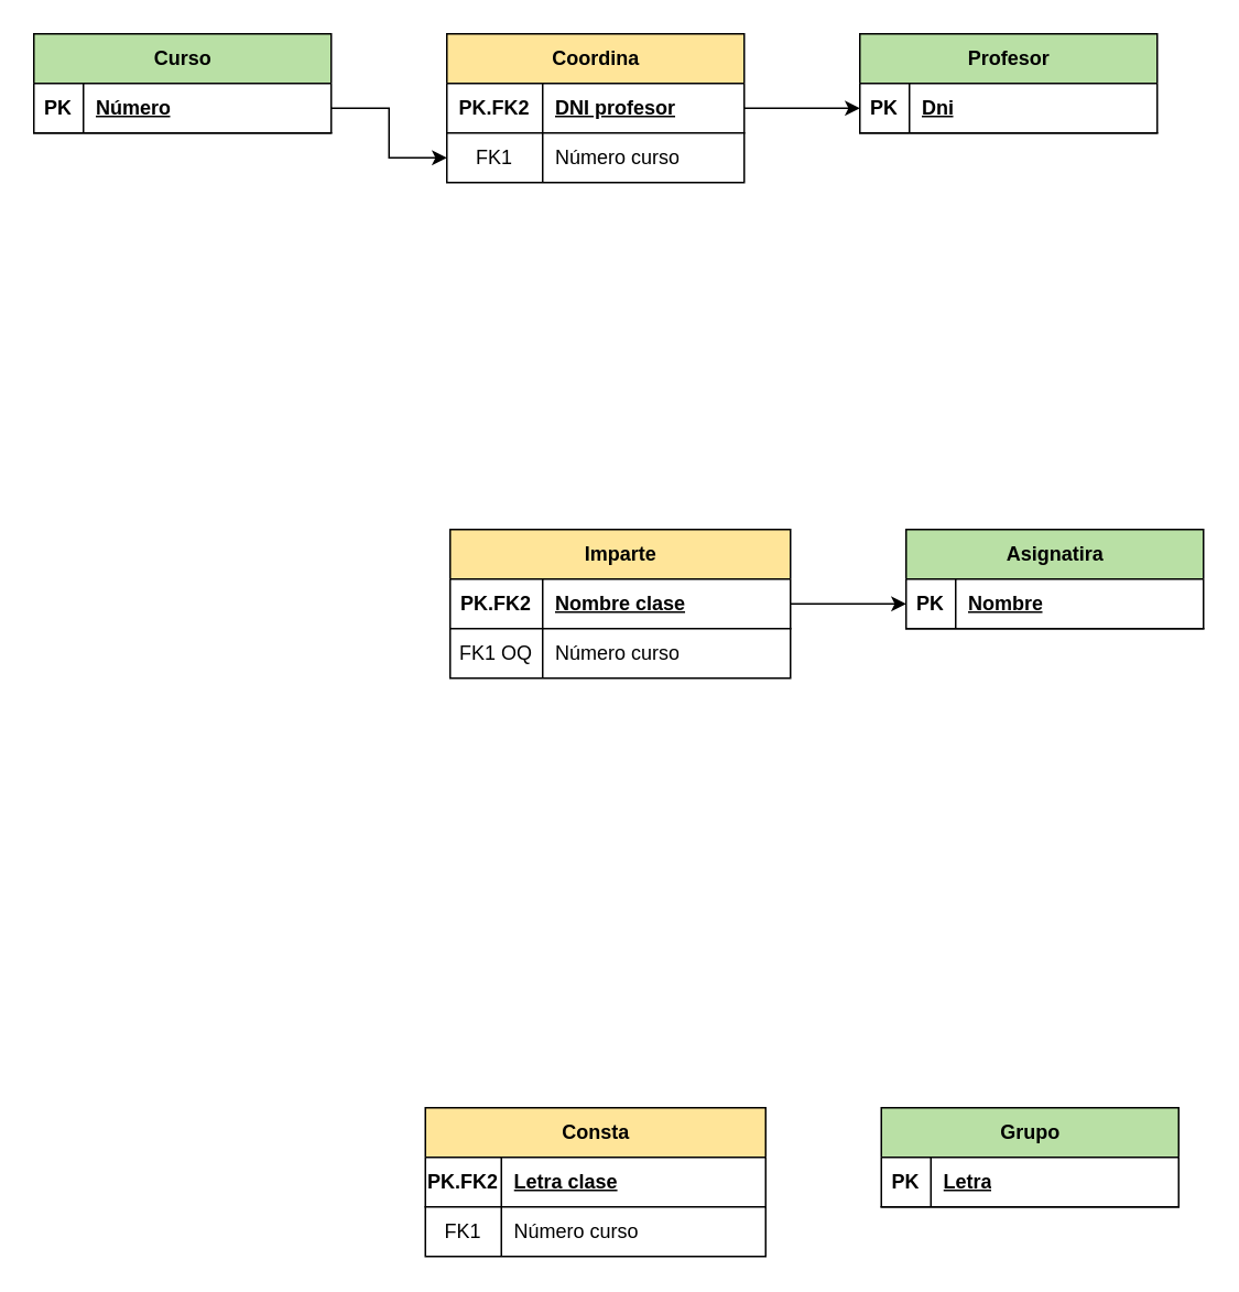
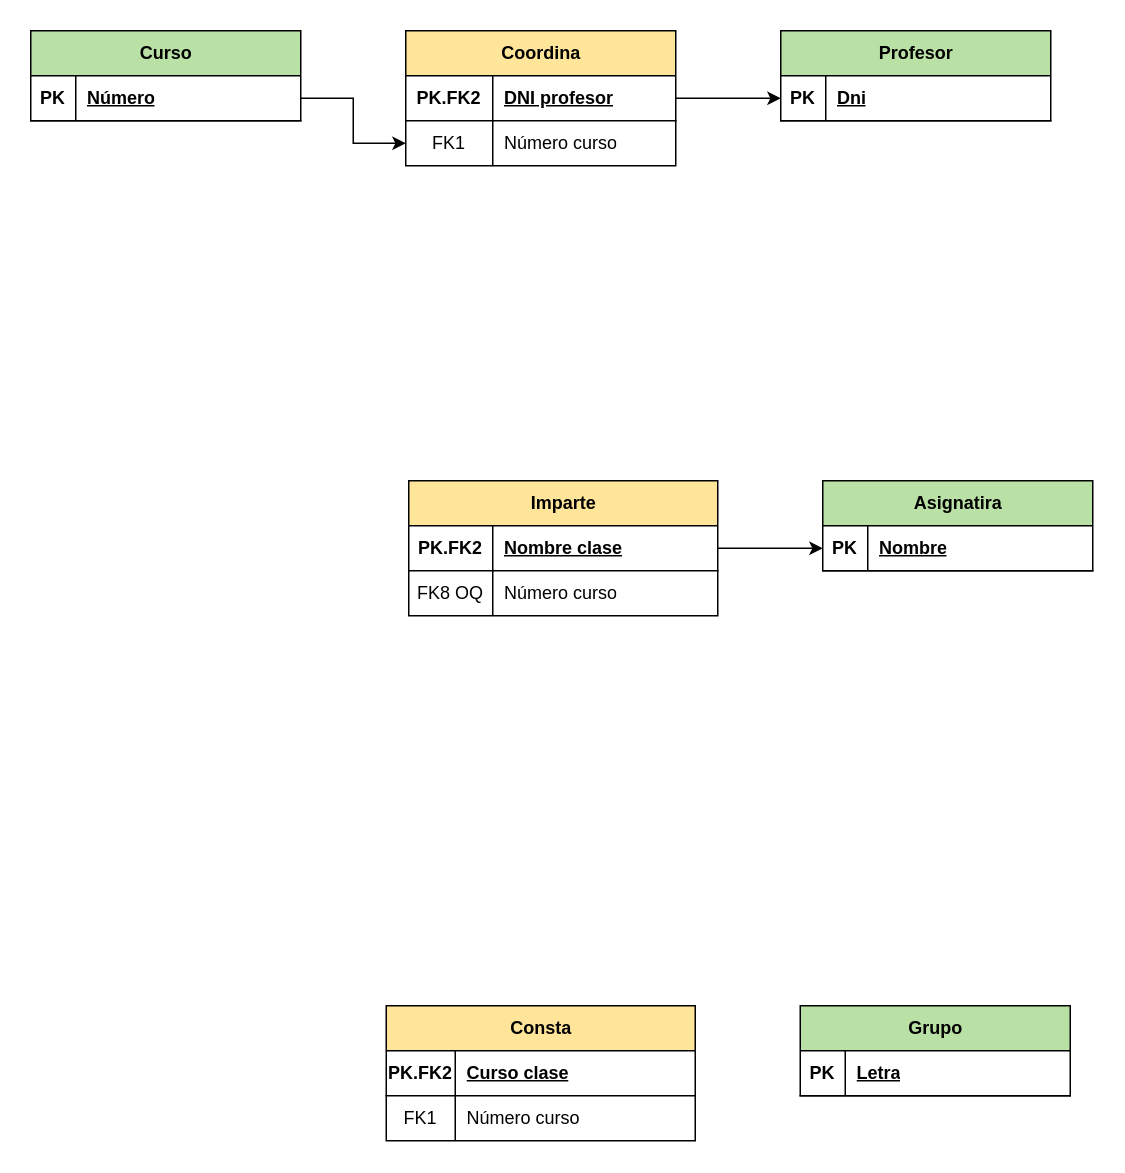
- <mxCell id="28" value="FK1 OQ" style="shape=partialRectangle;connectable=0;fillColor=none;top=0;left=0;bottom=0;right=0;editable=1;overflow=hidden;whiteSpace=wrap;html=1;" vertex="1" parent="27"><mxGeometry width="56" height="30" as="geometry"><mxRectangle width="56" height="30" as="alternateBounds" /></mxGeometry></mxCell>
+ <mxCell id="28" value="FK8 OQ" style="shape=partialRectangle;connectable=0;fillColor=none;top=0;left=0;bottom=0;right=0;editable=1;overflow=hidden;whiteSpace=wrap;html=1;" vertex="1" parent="27"><mxGeometry width="56" height="30" as="geometry"><mxRectangle width="56" height="30" as="alternateBounds" /></mxGeometry></mxCell>
- <mxCell id="34" value="Letra clase" style="shape=partialRectangle;connectable=0;fillColor=none;top=0;left=0;bottom=0;right=0;align=left;spacingLeft=6;fontStyle=5;overflow=hidden;whiteSpace=wrap;html=1;" vertex="1" parent="32"><mxGeometry x="46" width="160" height="30" as="geometry"><mxRectangle width="160" height="30" as="alternateBounds" /></mxGeometry></mxCell>
+ <mxCell id="34" value="Curso clase" style="shape=partialRectangle;connectable=0;fillColor=none;top=0;left=0;bottom=0;right=0;align=left;spacingLeft=6;fontStyle=5;overflow=hidden;whiteSpace=wrap;html=1;" vertex="1" parent="32"><mxGeometry x="46" width="160" height="30" as="geometry"><mxRectangle width="160" height="30" as="alternateBounds" /></mxGeometry></mxCell>
